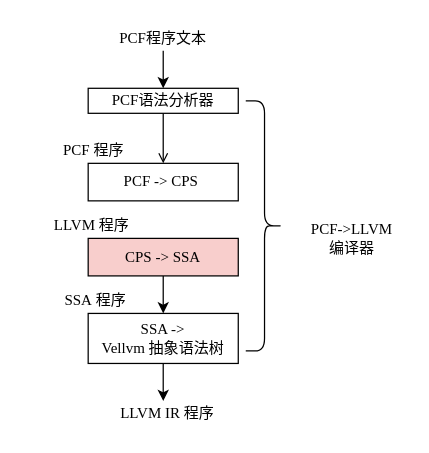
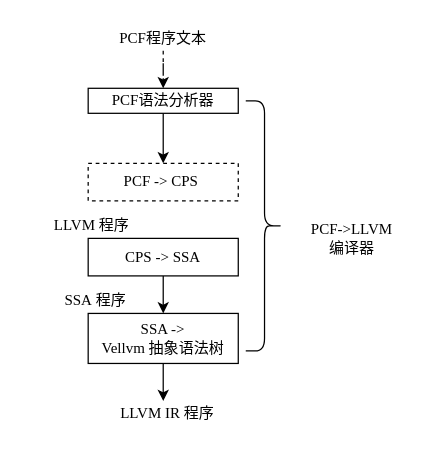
- <mxCell id="11" value="" style="edgeStyle=orthogonalEdgeStyle;rounded=0;orthogonalLoop=1;jettySize=auto;html=1;" parent="1" source="12" target="3" edge="1"><mxGeometry relative="1" as="geometry" /></mxCell>
+ <mxCell id="11" value="" style="edgeStyle=orthogonalEdgeStyle;rounded=0;orthogonalLoop=1;jettySize=auto;html=1;dashed=1;" parent="1" source="12" target="3" edge="1"><mxGeometry relative="1" as="geometry" /></mxCell>
- <mxCell id="13" value="&lt;font face=&quot;Times New Roman&quot;&gt;PCF 程序&amp;nbsp;&lt;/font&gt;" style="text;html=1;strokeColor=none;fillColor=none;align=center;verticalAlign=middle;whiteSpace=wrap;rounded=0;" parent="1" vertex="1"><mxGeometry x="42.75" y="110" width="65.5" height="20" as="geometry" /></mxCell>
- <mxCell id="2" value="" style="edgeStyle=orthogonalEdgeStyle;rounded=0;orthogonalLoop=1;jettySize=auto;html=1;endArrow=open;" parent="1" source="3" target="4" edge="1"><mxGeometry relative="1" as="geometry" /></mxCell>
+ <mxCell id="2" value="" style="edgeStyle=orthogonalEdgeStyle;rounded=0;orthogonalLoop=1;jettySize=auto;html=1;" parent="1" source="3" target="4" edge="1"><mxGeometry relative="1" as="geometry" /></mxCell>
- <mxCell id="4" value="&lt;font face=&quot;Times New Roman&quot;&gt;PCF -&amp;gt; CPS&amp;nbsp;&lt;/font&gt;" style="whiteSpace=wrap;html=1;rounded=0;" parent="1" vertex="1"><mxGeometry x="70" y="130" width="120" height="30" as="geometry" /></mxCell>
+ <mxCell id="4" value="&lt;font face=&quot;Times New Roman&quot;&gt;PCF -&amp;gt; CPS&amp;nbsp;&lt;/font&gt;" style="whiteSpace=wrap;html=1;rounded=0;dashed=1;" parent="1" vertex="1"><mxGeometry x="70" y="130" width="120" height="30" as="geometry" /></mxCell>
- <mxCell id="6" value="&lt;font face=&quot;Times New Roman&quot;&gt;CPS -&amp;gt; SSA&lt;/font&gt;" style="whiteSpace=wrap;html=1;rounded=0;fillColor=#f8cecc;" parent="1" vertex="1"><mxGeometry x="70" y="190" width="120" height="30" as="geometry" /></mxCell>
+ <mxCell id="6" value="&lt;font face=&quot;Times New Roman&quot;&gt;CPS -&amp;gt; SSA&lt;/font&gt;" style="whiteSpace=wrap;html=1;rounded=0;" parent="1" vertex="1"><mxGeometry x="70" y="190" width="120" height="30" as="geometry" /></mxCell>
